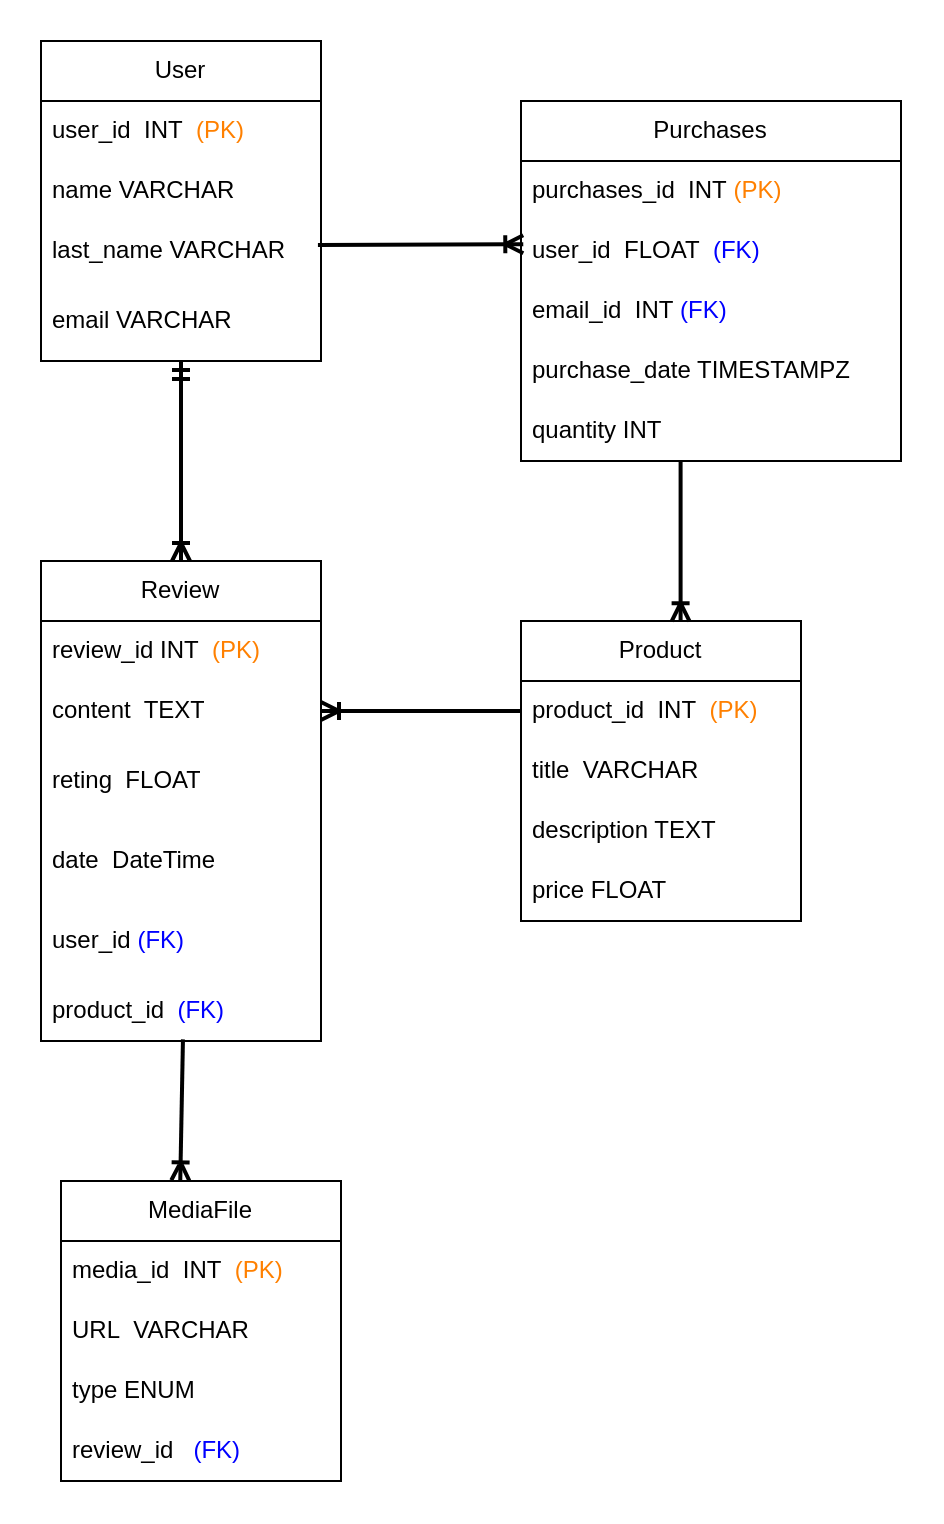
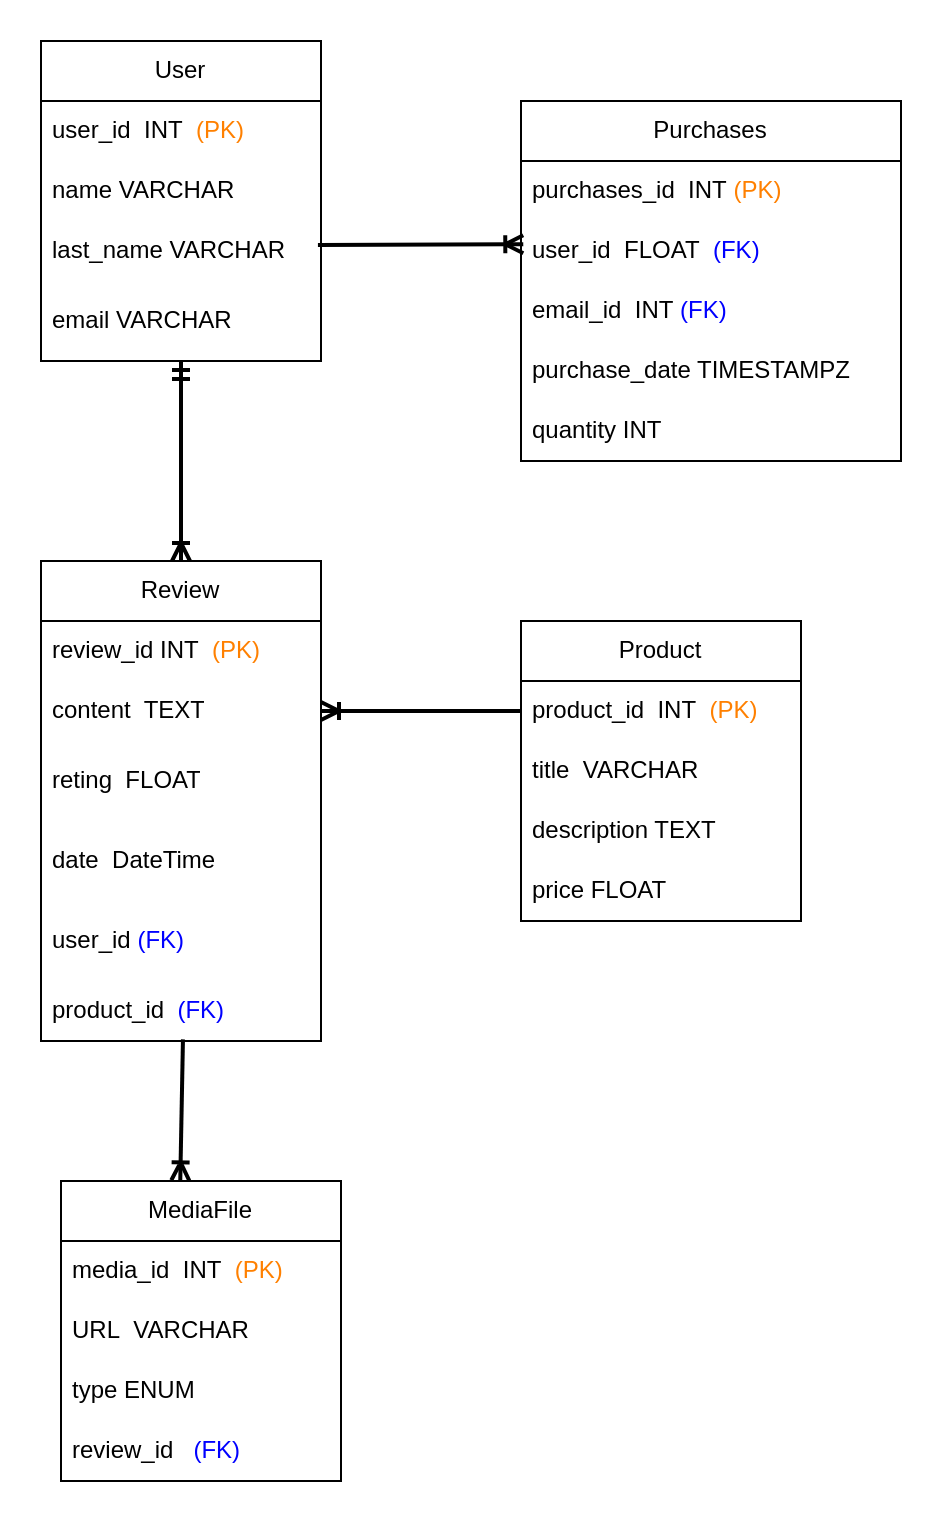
- <mxCell id="33" value="" style="endArrow=ERoneToMany;html=1;rounded=0;exitX=0.42;exitY=1.005;exitDx=0;exitDy=0;exitPerimeter=0;entryX=0.57;entryY=0.001;entryDx=0;entryDy=0;entryPerimeter=0;endFill=0;strokeWidth=2;" edge="1" parent="1" source="32" target="7"><mxGeometry width="50" height="50" relative="1" as="geometry"><mxPoint x="190" y="200" as="sourcePoint" /><mxPoint x="240" y="150" as="targetPoint" /></mxGeometry></mxCell>
